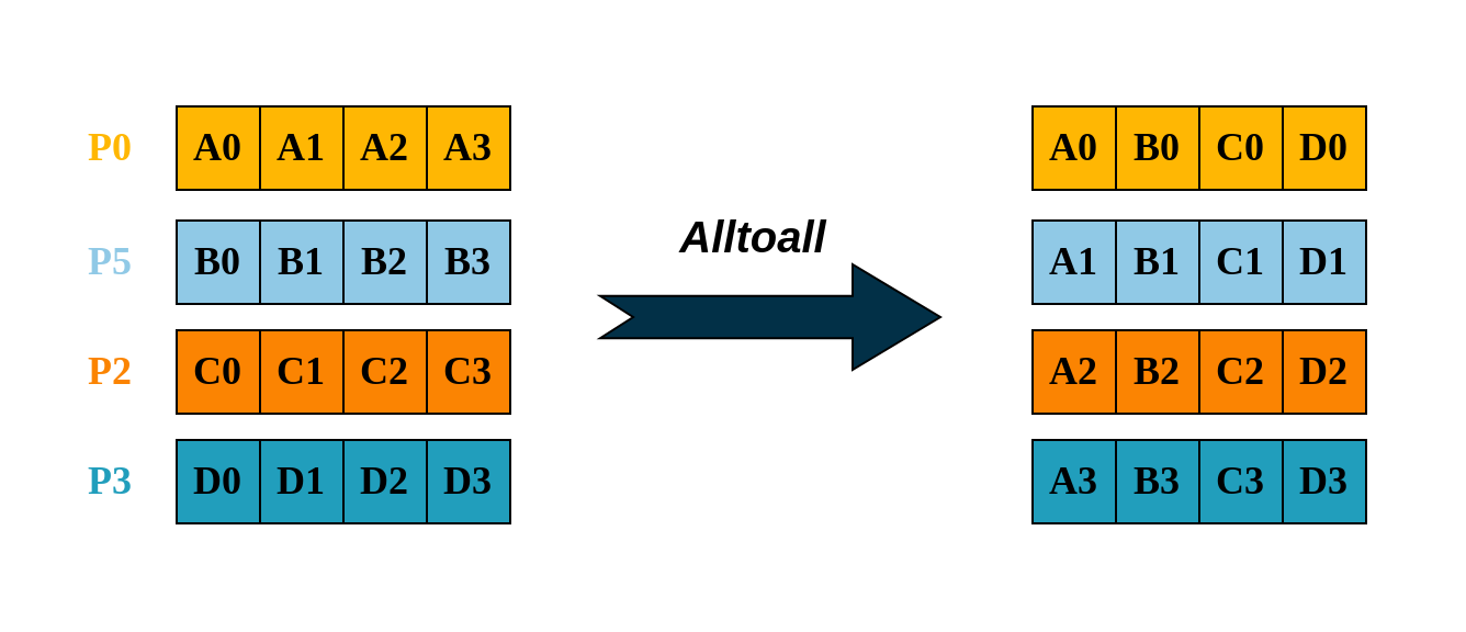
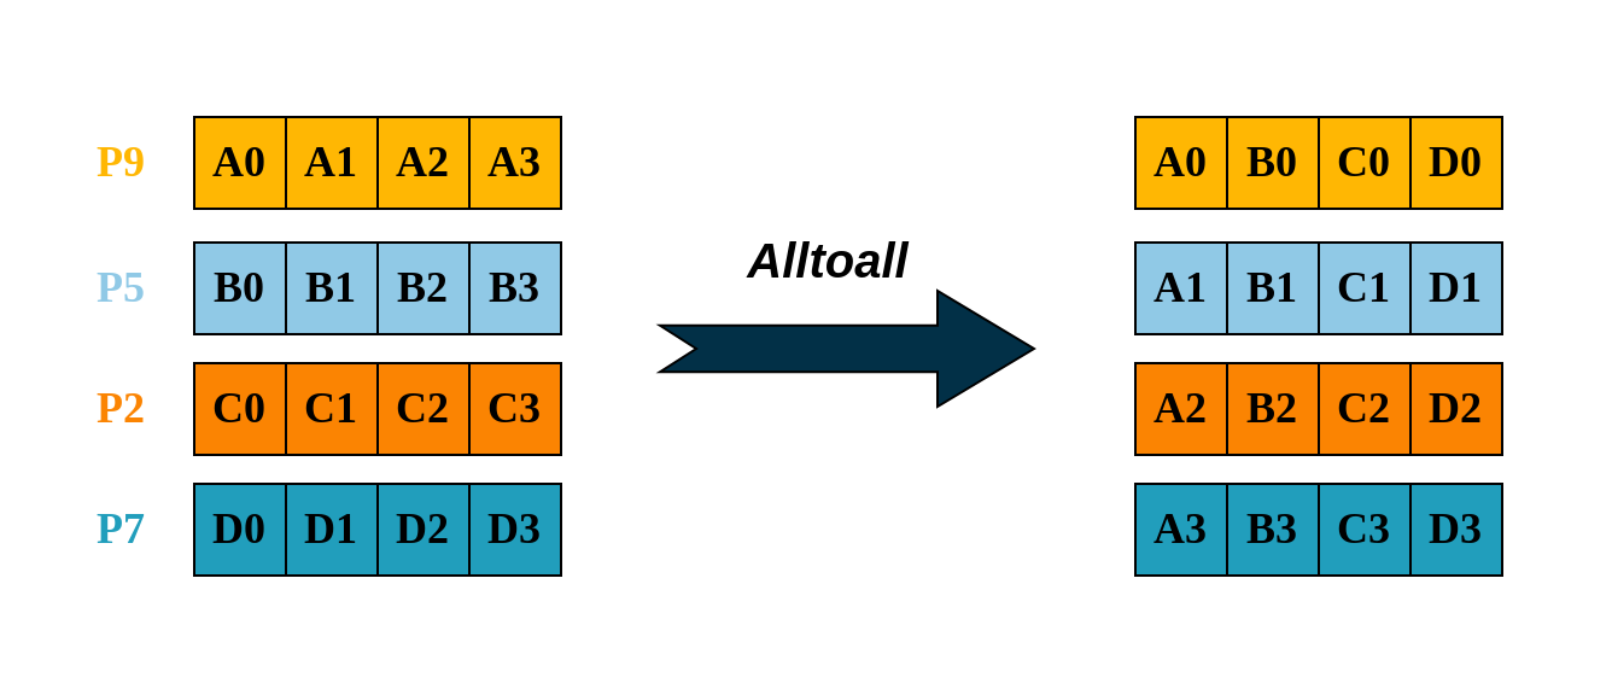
- <mxCell id="3" value="&lt;font color=&quot;#ffb703&quot; style=&quot;font-size: 18px;&quot; face=&quot;Times New Roman&quot;&gt;&lt;b&gt;P0&lt;/b&gt;&lt;/font&gt;" style="text;html=1;strokeColor=none;fillColor=none;align=center;verticalAlign=middle;whiteSpace=wrap;rounded=0;" vertex="1" parent="1"><mxGeometry x="20" y="52" width="60" height="30" as="geometry" /></mxCell>
+ <mxCell id="3" value="&lt;font color=&quot;#ffb703&quot; style=&quot;font-size: 18px;&quot; face=&quot;Times New Roman&quot;&gt;&lt;b&gt;P9&lt;/b&gt;&lt;/font&gt;" style="text;html=1;strokeColor=none;fillColor=none;align=center;verticalAlign=middle;whiteSpace=wrap;rounded=0;" vertex="1" parent="1"><mxGeometry x="20" y="52" width="60" height="30" as="geometry" /></mxCell>
- <mxCell id="6" value="&lt;font color=&quot;#219ebc&quot; style=&quot;font-size: 18px;&quot; face=&quot;Times New Roman&quot;&gt;&lt;b&gt;P3&lt;/b&gt;&lt;/font&gt;" style="text;html=1;strokeColor=none;fillColor=none;align=center;verticalAlign=middle;whiteSpace=wrap;rounded=0;" vertex="1" parent="1"><mxGeometry x="20" y="204" width="60" height="30" as="geometry" /></mxCell>
+ <mxCell id="6" value="&lt;font color=&quot;#219ebc&quot; style=&quot;font-size: 18px;&quot; face=&quot;Times New Roman&quot;&gt;&lt;b&gt;P7&lt;/b&gt;&lt;/font&gt;" style="text;html=1;strokeColor=none;fillColor=none;align=center;verticalAlign=middle;whiteSpace=wrap;rounded=0;" vertex="1" parent="1"><mxGeometry x="20" y="204" width="60" height="30" as="geometry" /></mxCell>
